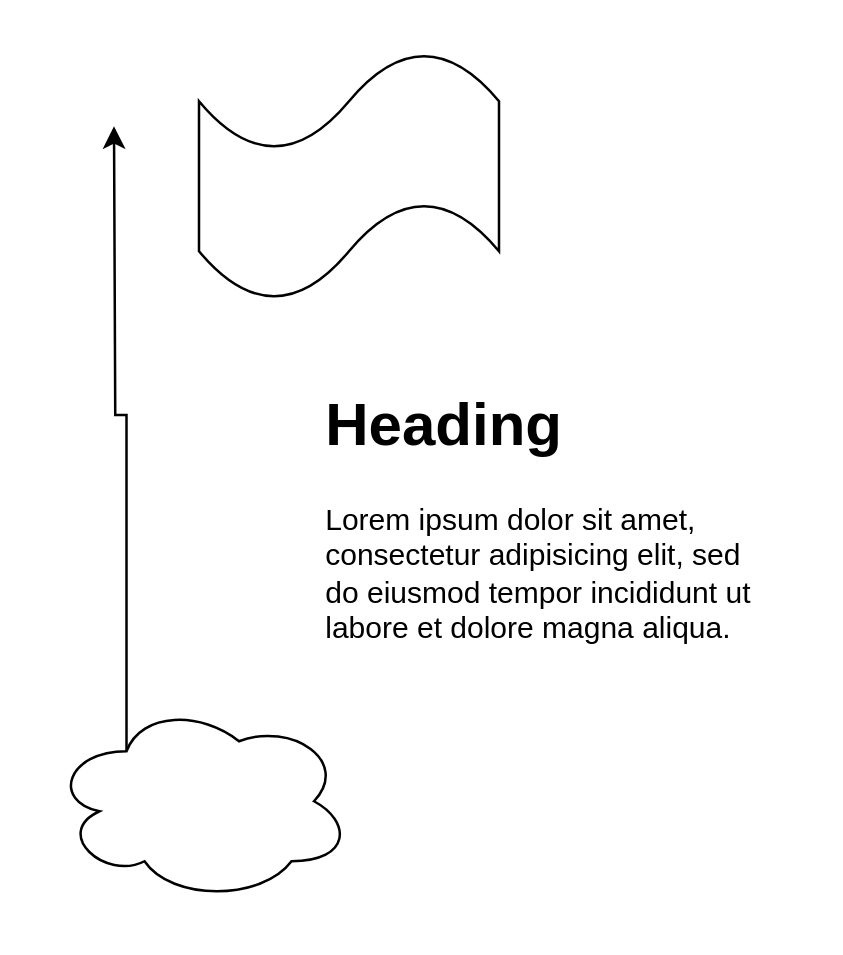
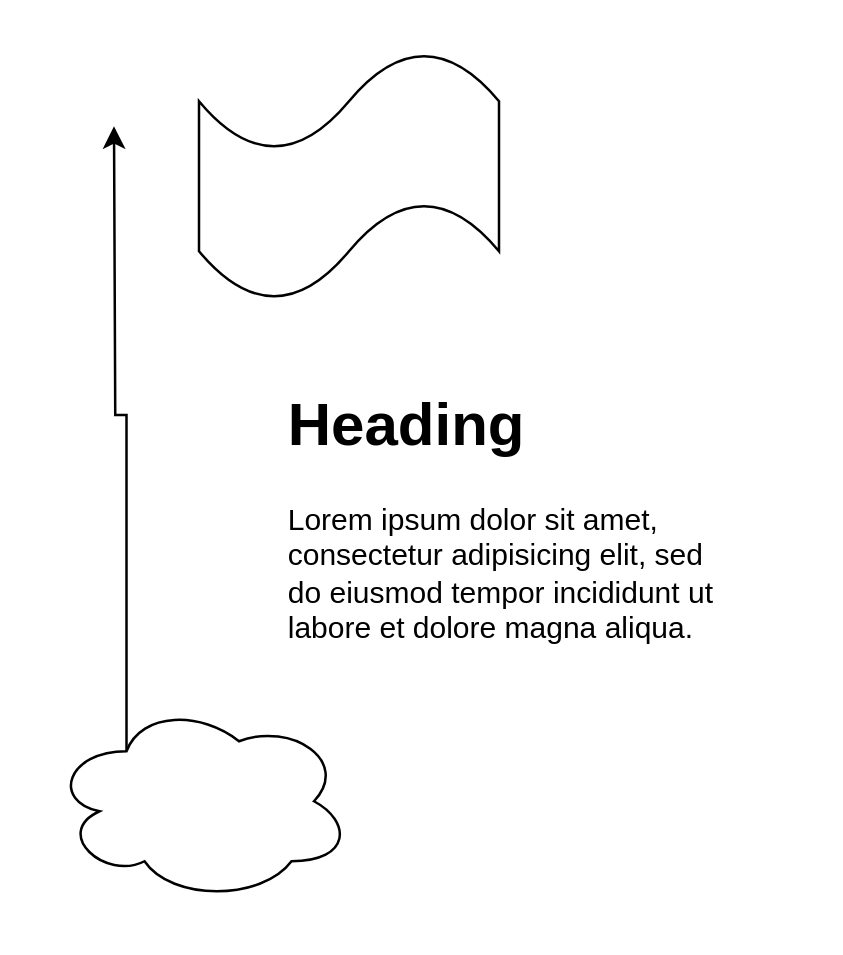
- <mxCell id="2" value="&lt;h1&gt;Heading&lt;/h1&gt;&lt;p&gt;Lorem ipsum dolor sit amet, consectetur adipisicing elit, sed do eiusmod tempor incididunt ut labore et dolore magna aliqua.&lt;/p&gt;" style="text;html=1;strokeColor=none;fillColor=none;spacing=5;spacingTop=-20;whiteSpace=wrap;overflow=hidden;rounded=0;" vertex="1" parent="1"><mxGeometry x="125" y="150" width="190" height="120" as="geometry" /></mxCell>
+ <mxCell id="2" value="&lt;h1&gt;Heading&lt;/h1&gt;&lt;p&gt;Lorem ipsum dolor sit amet, consectetur adipisicing elit, sed do eiusmod tempor incididunt ut labore et dolore magna aliqua.&lt;/p&gt;" style="text;html=1;strokeColor=none;fillColor=none;spacing=5;spacingTop=-20;whiteSpace=wrap;overflow=hidden;rounded=0;" vertex="1" parent="1"><mxGeometry x="110" y="150" width="190" height="120" as="geometry" /></mxCell>
